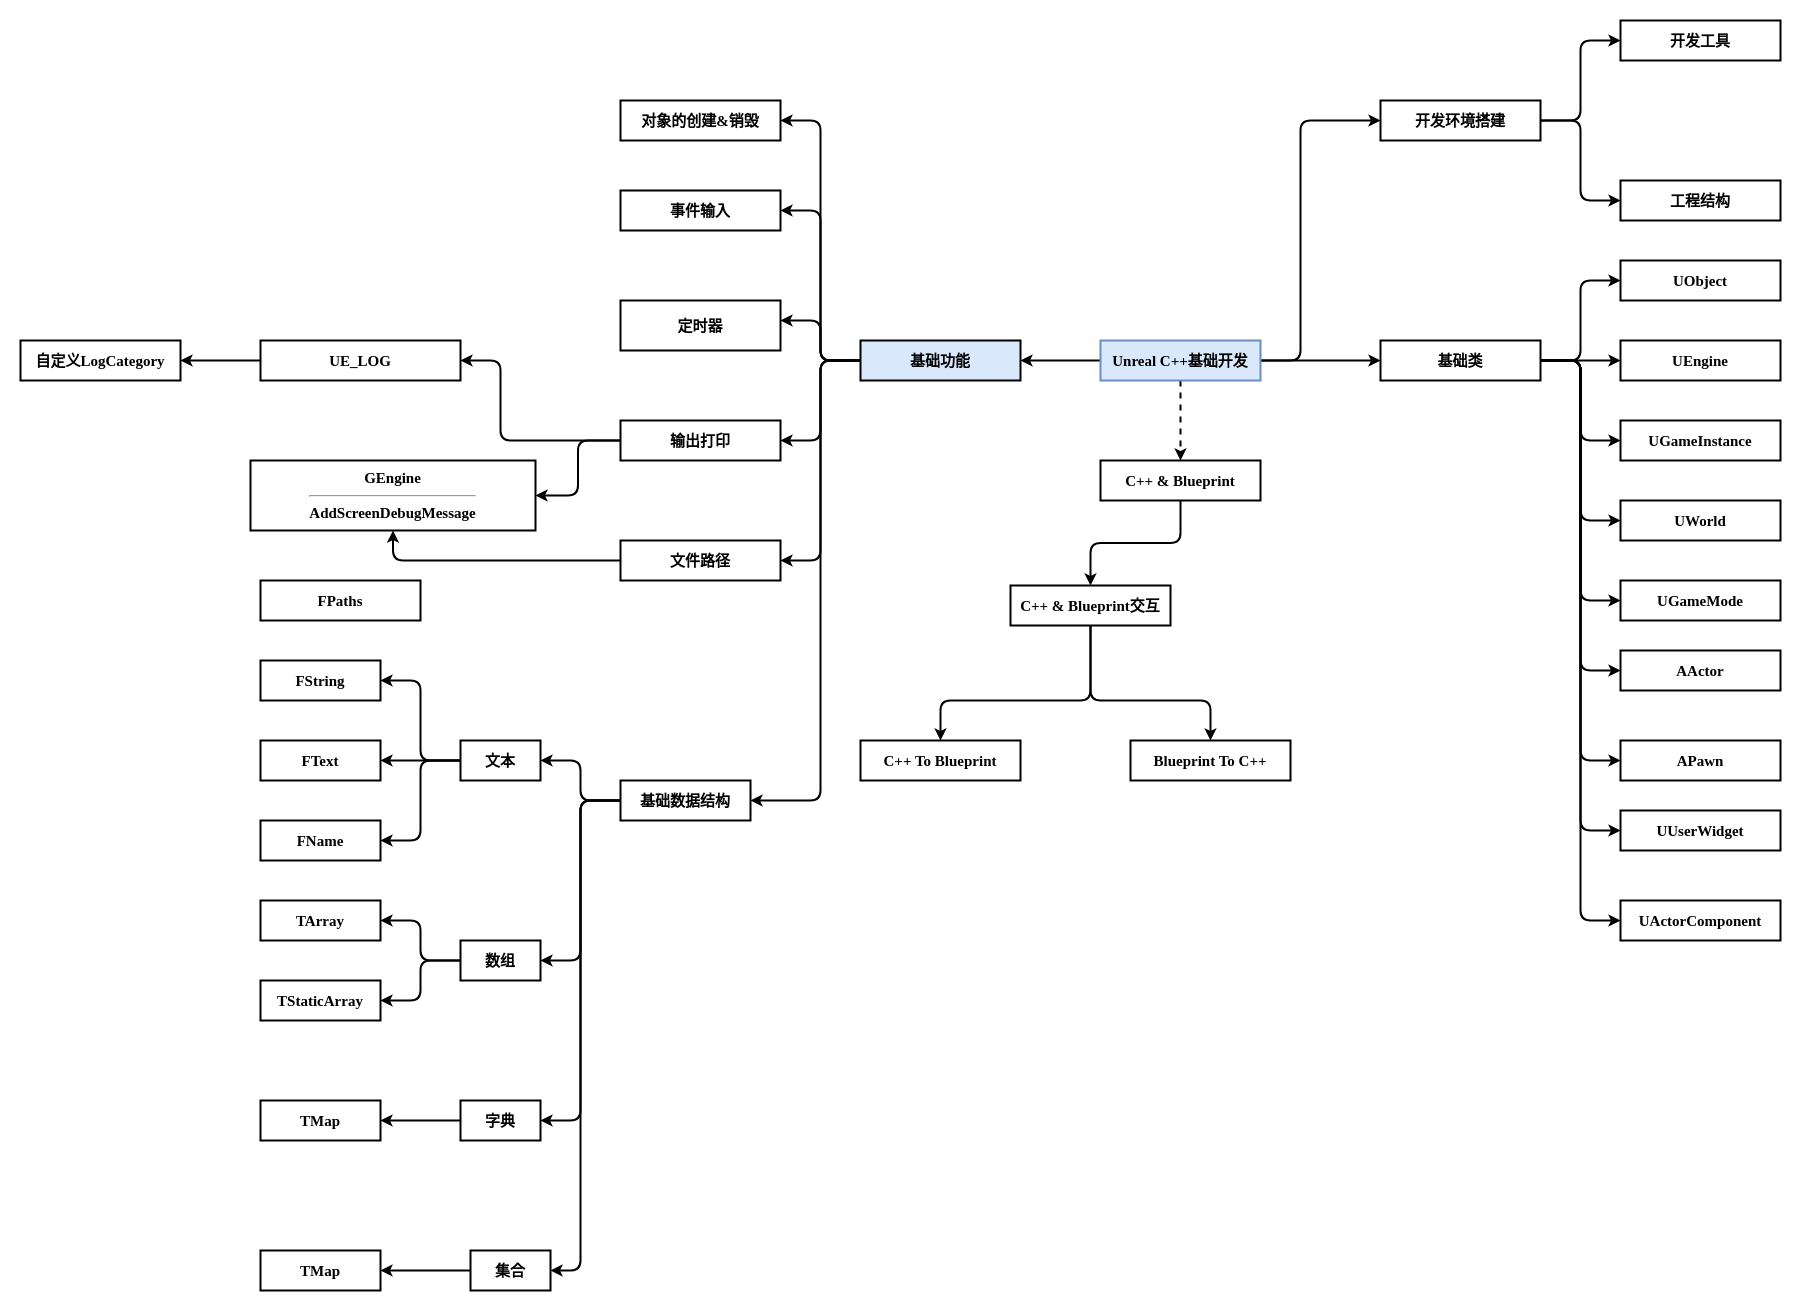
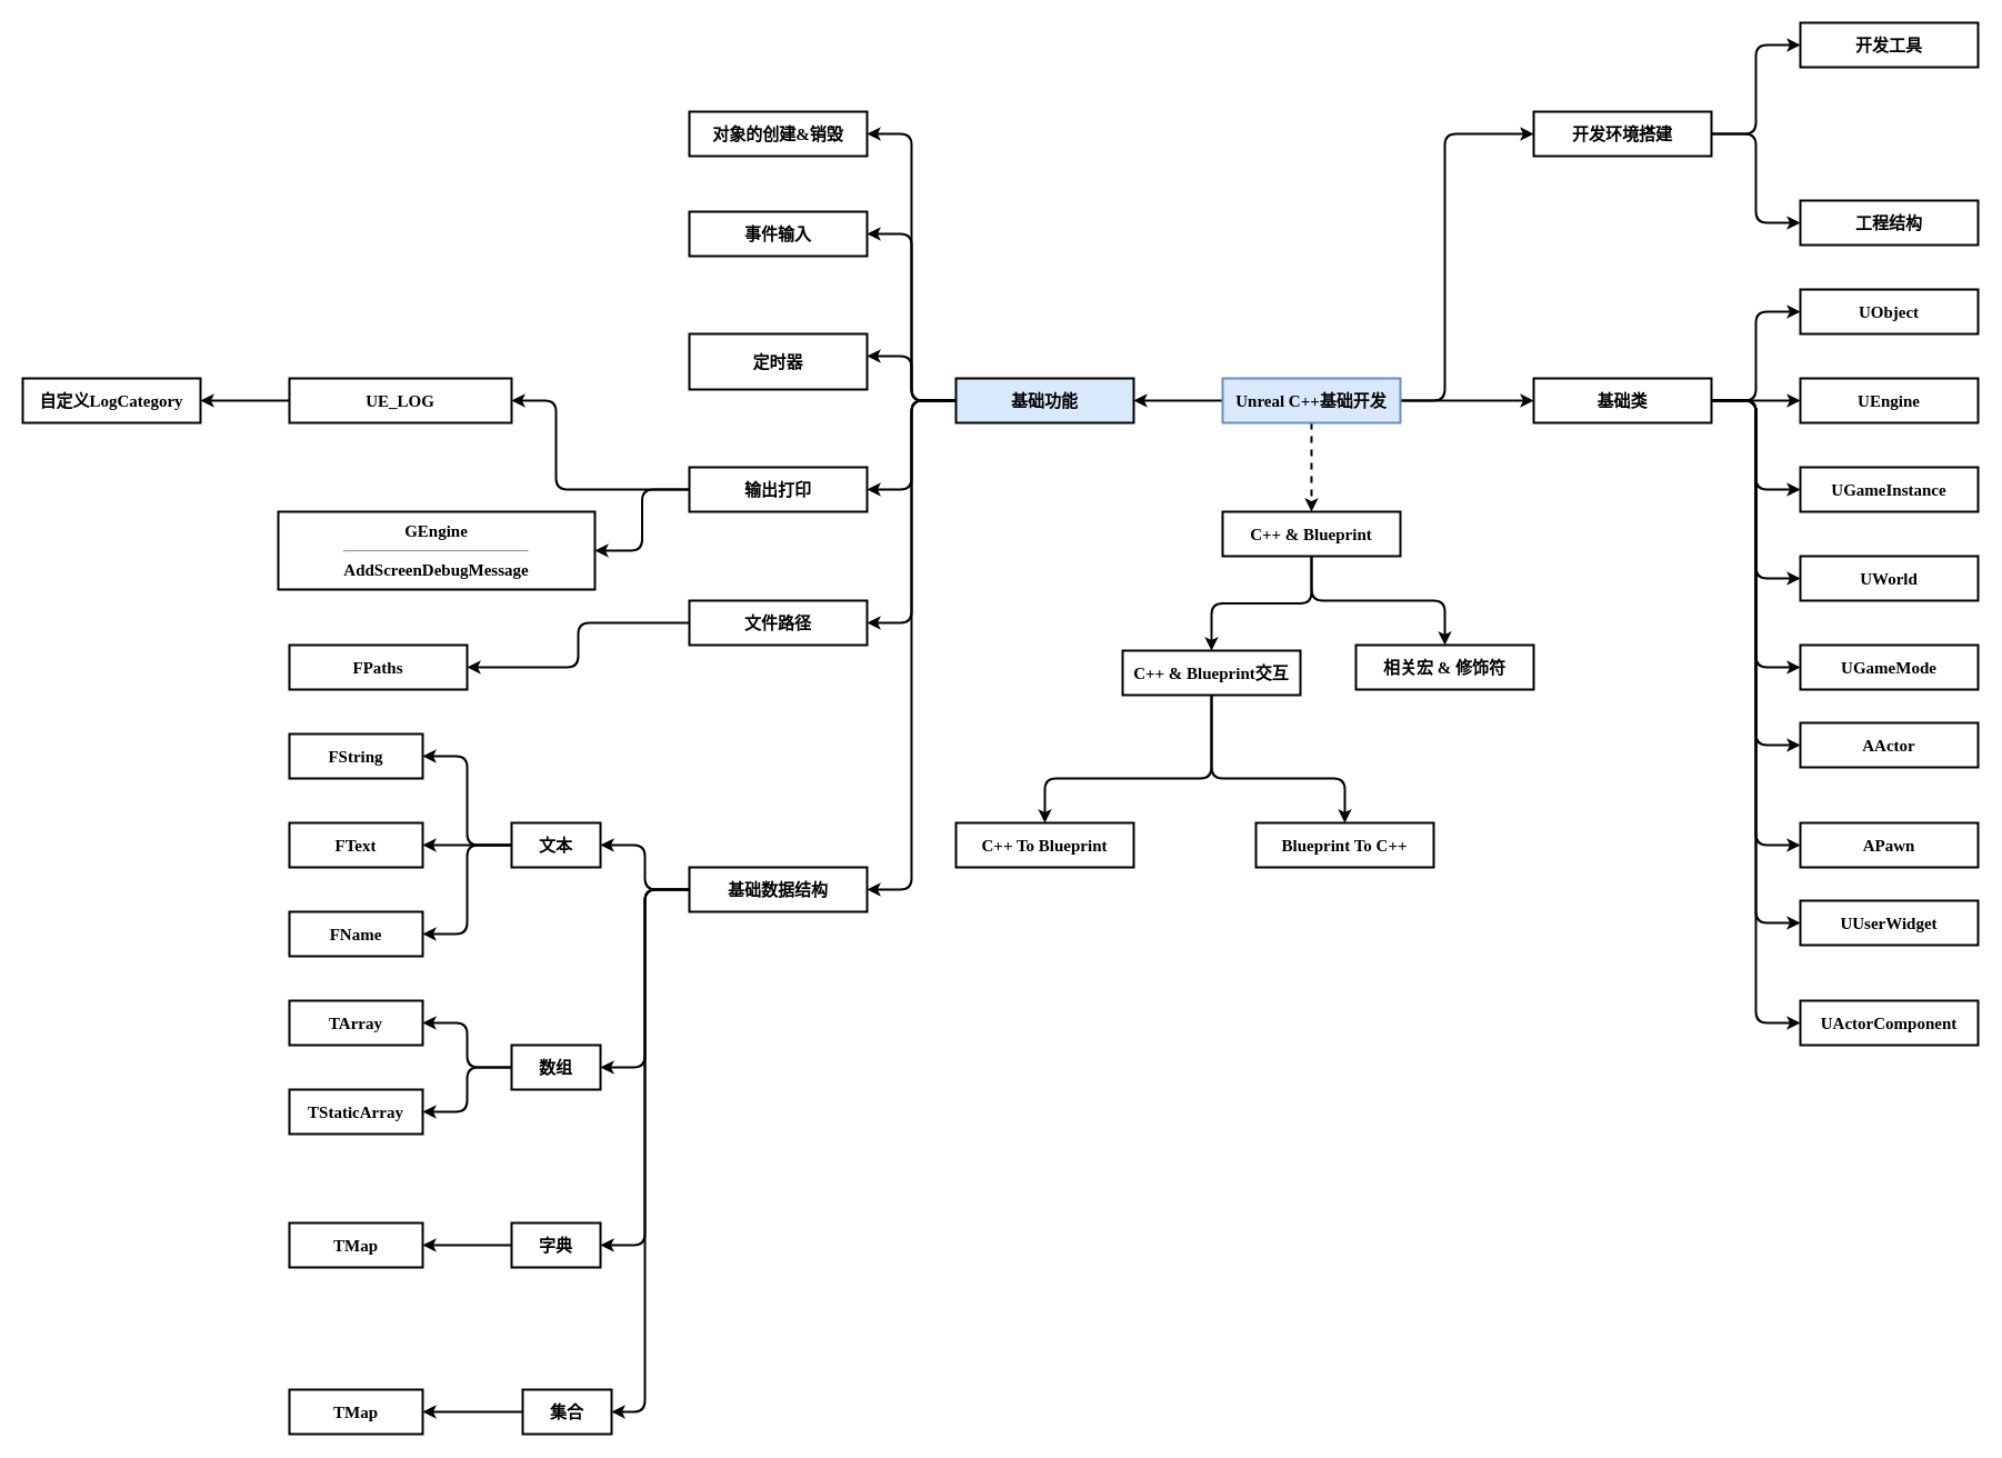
+ <mxCell id="28" value="" style="edgeStyle=orthogonalEdgeStyle;rounded=1;orthogonalLoop=1;jettySize=auto;html=1;fontFamily=Comic Sans MS;fontSize=15;strokeWidth=2;" edge="1" parent="1" source="29" target="33"><mxGeometry relative="1" as="geometry" /></mxCell>
- <mxCell id="68" value="" style="edgeStyle=orthogonalEdgeStyle;rounded=1;orthogonalLoop=1;jettySize=auto;html=1;fontFamily=Comic Sans MS;fontSize=15;strokeWidth=2;" edge="1" parent="1" source="69" target="76"><mxGeometry relative="1" as="geometry" /></mxCell>
+ <mxCell id="68" value="" style="edgeStyle=orthogonalEdgeStyle;rounded=1;orthogonalLoop=1;jettySize=auto;html=1;fontFamily=Comic Sans MS;fontSize=15;strokeWidth=2;" edge="1" parent="1" source="69" target="79"><mxGeometry relative="1" as="geometry" /></mxCell>
+ <mxCell id="33" value="相关宏 &amp;amp; 修饰符" style="rounded=0;whiteSpace=wrap;html=1;fontFamily=Comic Sans MS;fontStyle=1;fontSize=15;strokeWidth=2;" vertex="1" parent="1"><mxGeometry x="1220" y="580" width="160" height="40" as="geometry" /></mxCell>
- <mxCell id="53" value="基础数据结构" style="rounded=0;whiteSpace=wrap;html=1;fontFamily=Comic Sans MS;fontStyle=1;fontSize=15;strokeWidth=2;" vertex="1" parent="1"><mxGeometry x="620" y="780" width="130" height="40" as="geometry" /></mxCell>
+ <mxCell id="53" value="基础数据结构" style="rounded=0;whiteSpace=wrap;html=1;fontFamily=Comic Sans MS;fontStyle=1;fontSize=15;strokeWidth=2;" vertex="1" parent="1"><mxGeometry x="620" y="780" width="160" height="40" as="geometry" /></mxCell>
